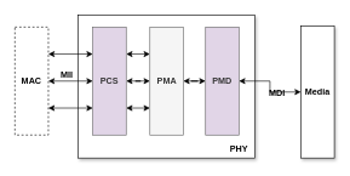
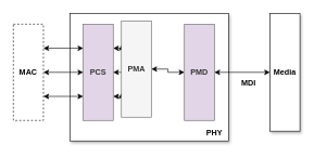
- <mxCell id="16" value="&lt;b&gt;MII&lt;/b&gt;" style="text;html=1;strokeColor=none;fillColor=none;align=center;verticalAlign=middle;whiteSpace=wrap;rounded=0;" vertex="1" parent="1"><mxGeometry x="76" y="88" width="31" height="30" as="geometry" /></mxCell>
- <mxCell id="11" value="&lt;b&gt;PMA&lt;/b&gt;" style="rounded=0;whiteSpace=wrap;html=1;fillColor=#f5f5f5;fontColor=#333333;strokeColor=#666666;" vertex="1" parent="1"><mxGeometry x="205.5" y="36.5" width="46" height="148" as="geometry" /></mxCell>
+ <mxCell id="11" value="&lt;b&gt;PMA&lt;/b&gt;" style="rounded=0;whiteSpace=wrap;html=1;fillColor=#f5f5f5;fontColor=#333333;strokeColor=#666666;" vertex="1" parent="1"><mxGeometry x="185.5" y="31.5" width="46" height="148" as="geometry" /></mxCell>
- <mxCell id="14" value="&lt;b&gt;Media&lt;/b&gt;" style="rounded=0;whiteSpace=wrap;html=1;shadow=1;" vertex="1" parent="1"><mxGeometry x="413" y="35" width="46" height="181" as="geometry" /></mxCell>
+ <mxCell id="14" value="&lt;b&gt;Media&lt;/b&gt;" style="rounded=0;whiteSpace=wrap;html=1;shadow=1;" vertex="1" parent="1"><mxGeometry x="413" y="20" width="46" height="181" as="geometry" /></mxCell>
